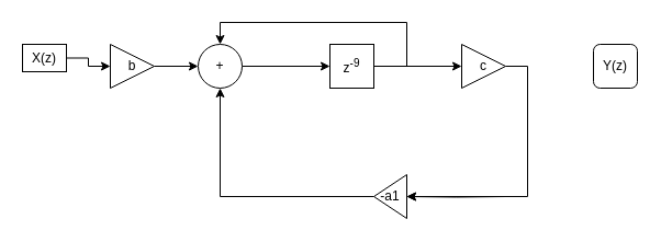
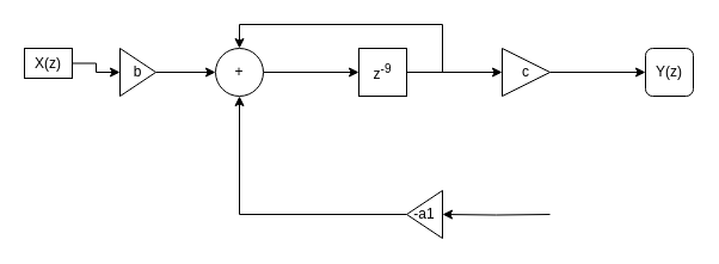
- <mxCell id="11" value="b" style="triangle;whiteSpace=wrap;html=1;direction=east;" vertex="1" parent="1"><mxGeometry x="100" y="40" width="40" height="40" as="geometry" /></mxCell>
+ <mxCell id="11" value="b" style="triangle;whiteSpace=wrap;html=1;direction=east;" vertex="1" parent="1"><mxGeometry x="100" y="40" width="30" height="40" as="geometry" /></mxCell>
+ <mxCell id="15" style="edgeStyle=orthogonalEdgeStyle;rounded=0;orthogonalLoop=1;jettySize=auto;html=1;exitX=1;exitY=0.5;exitDx=0;exitDy=0;entryX=0;entryY=0.5;entryDx=0;entryDy=0;" edge="1" parent="1" source="17" target="4"><mxGeometry relative="1" as="geometry" /></mxCell>
- <mxCell id="16" style="edgeStyle=orthogonalEdgeStyle;rounded=0;orthogonalLoop=1;jettySize=auto;html=1;exitX=1;exitY=0.5;exitDx=0;exitDy=0;entryX=0;entryY=0.5;entryDx=0;entryDy=0;" edge="1" parent="1" source="17" target="9"><mxGeometry relative="1" as="geometry"><mxPoint x="480" y="159" as="targetPoint" /></mxGeometry></mxCell>
